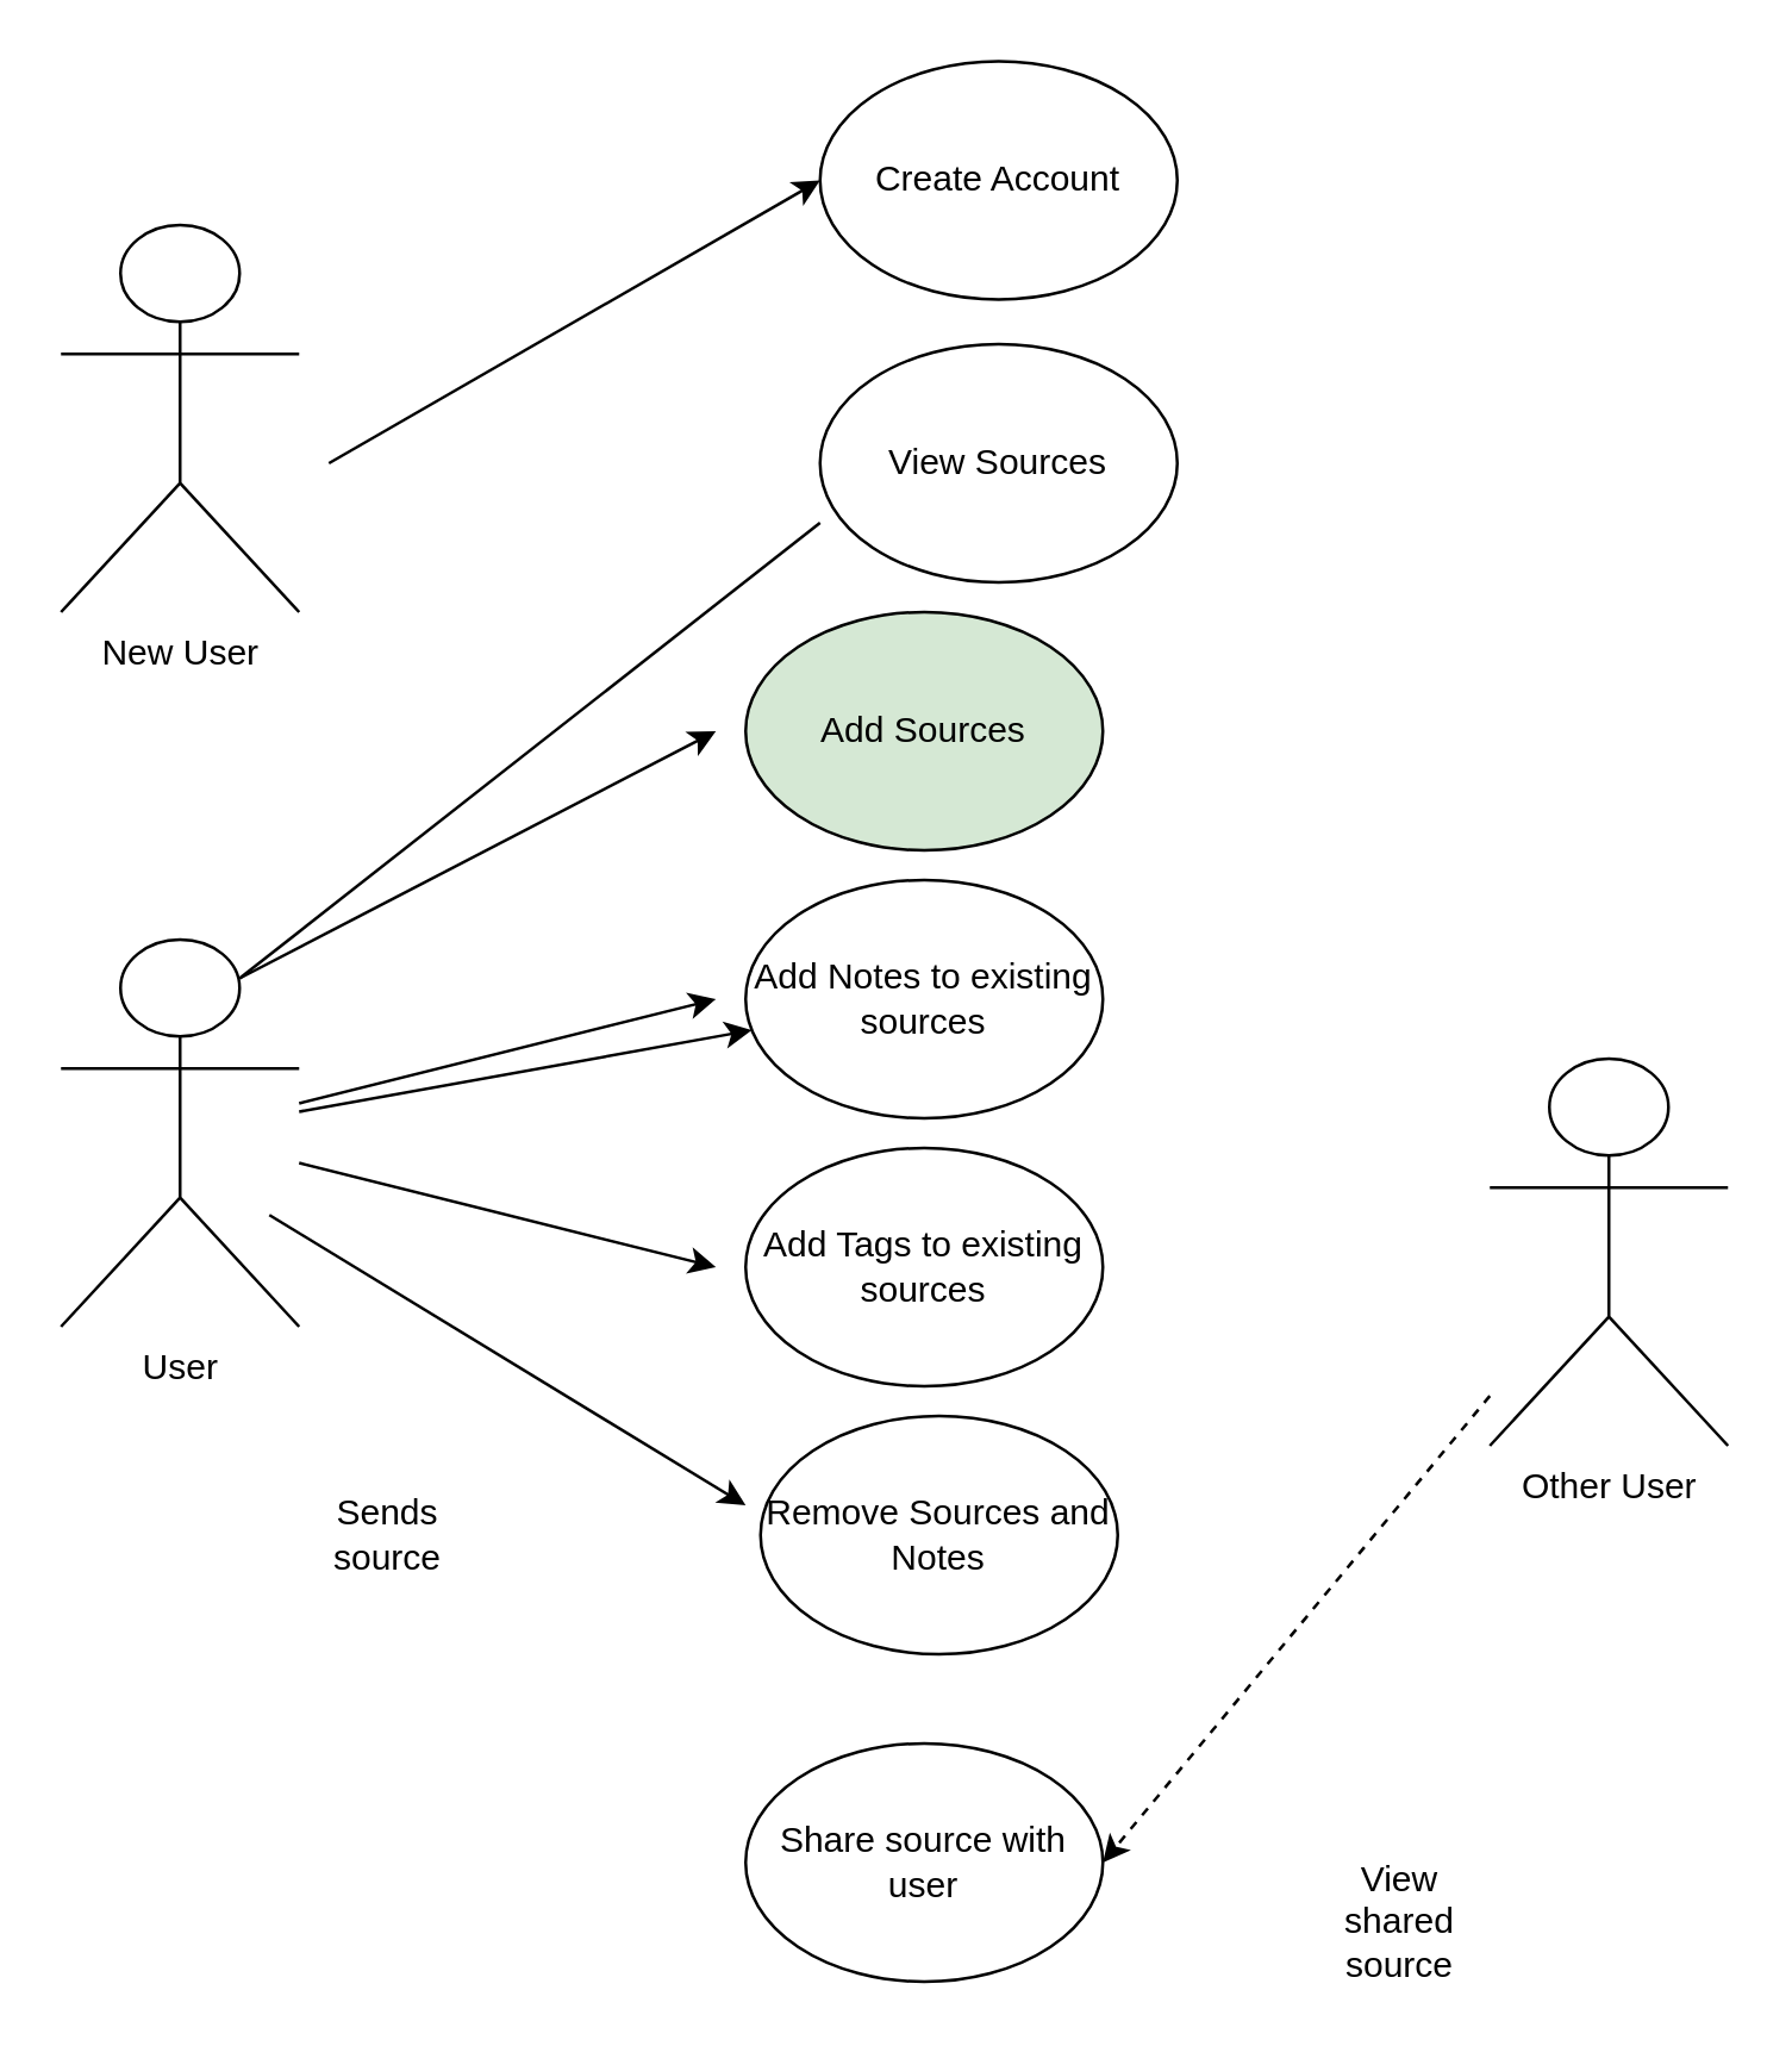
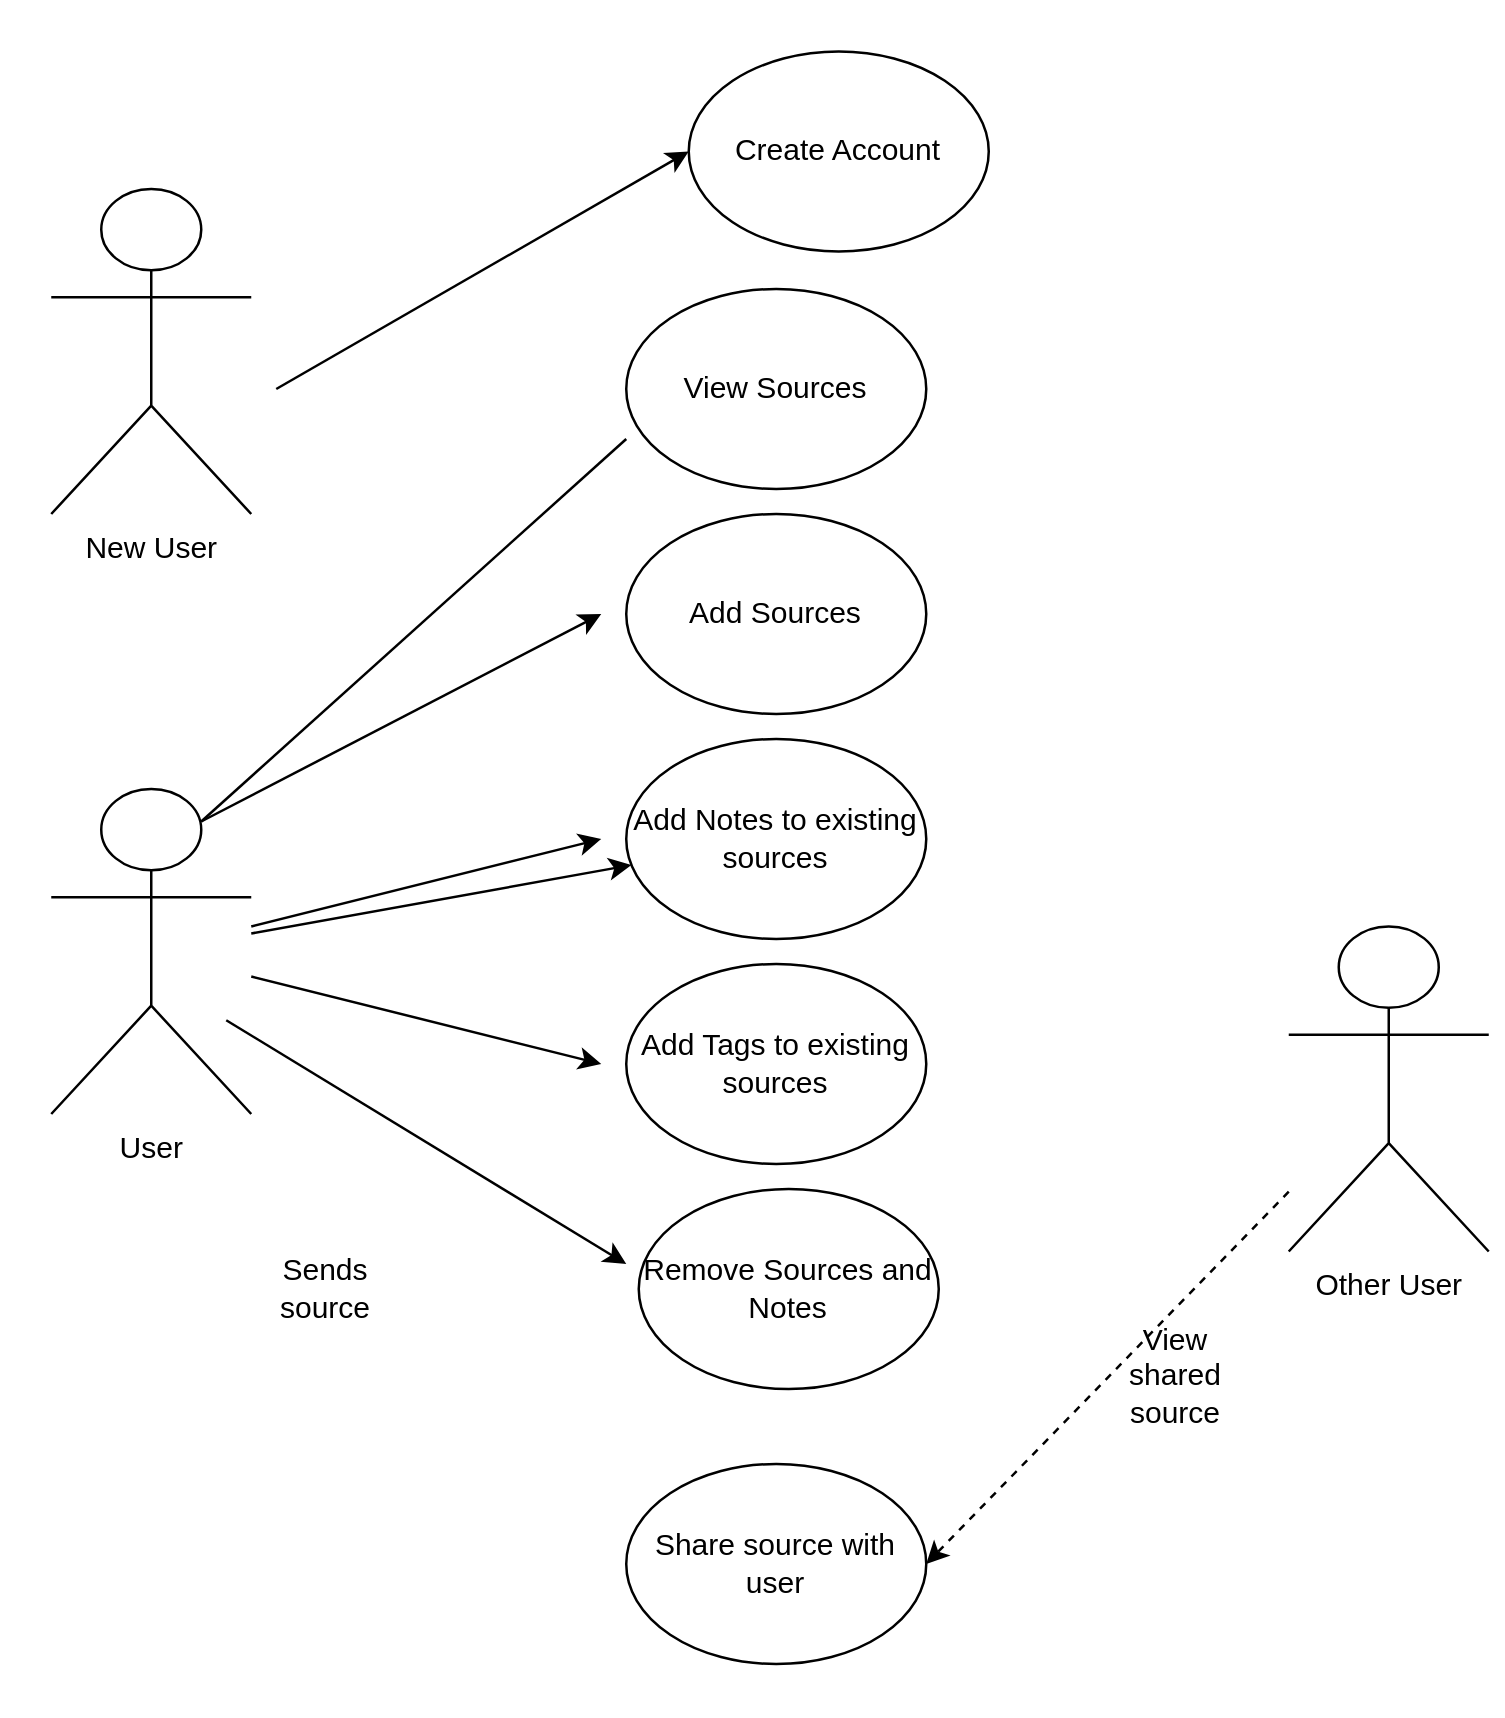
- <mxCell id="7" value="View Sources" style="ellipse;whiteSpace=wrap;html=1;" parent="1" vertex="1"><mxGeometry x="275" y="115" width="120" height="80" as="geometry" /></mxCell>
+ <mxCell id="7" value="View Sources" style="ellipse;whiteSpace=wrap;html=1;" parent="1" vertex="1"><mxGeometry x="250" y="115" width="120" height="80" as="geometry" /></mxCell>
- <mxCell id="3" value="Add Sources" style="ellipse;whiteSpace=wrap;html=1;fillColor=#d5e8d4;" parent="1" vertex="1"><mxGeometry x="250" y="205" width="120" height="80" as="geometry" /></mxCell>
+ <mxCell id="3" value="Add Sources" style="ellipse;whiteSpace=wrap;html=1;" parent="1" vertex="1"><mxGeometry x="250" y="205" width="120" height="80" as="geometry" /></mxCell>
- <mxCell id="10" value="Other User" style="shape=umlActor;verticalLabelPosition=bottom;verticalAlign=top;html=1;outlineConnect=0;" parent="1" vertex="1"><mxGeometry x="500" y="355" width="80" height="130" as="geometry" /></mxCell>
+ <mxCell id="10" value="Other User" style="shape=umlActor;verticalLabelPosition=bottom;verticalAlign=top;html=1;outlineConnect=0;" parent="1" vertex="1"><mxGeometry x="515" y="370" width="80" height="130" as="geometry" /></mxCell>
- <mxCell id="13" value="View shared source" style="text;html=1;strokeColor=none;fillColor=none;align=center;verticalAlign=middle;whiteSpace=wrap;rounded=0;" parent="1" vertex="1"><mxGeometry x="440" y="630" width="60" height="30" as="geometry" /></mxCell>
+ <mxCell id="13" value="View shared source" style="text;html=1;strokeColor=none;fillColor=none;align=center;verticalAlign=middle;whiteSpace=wrap;rounded=0;" parent="1" vertex="1"><mxGeometry x="440" y="535" width="60" height="30" as="geometry" /></mxCell>
